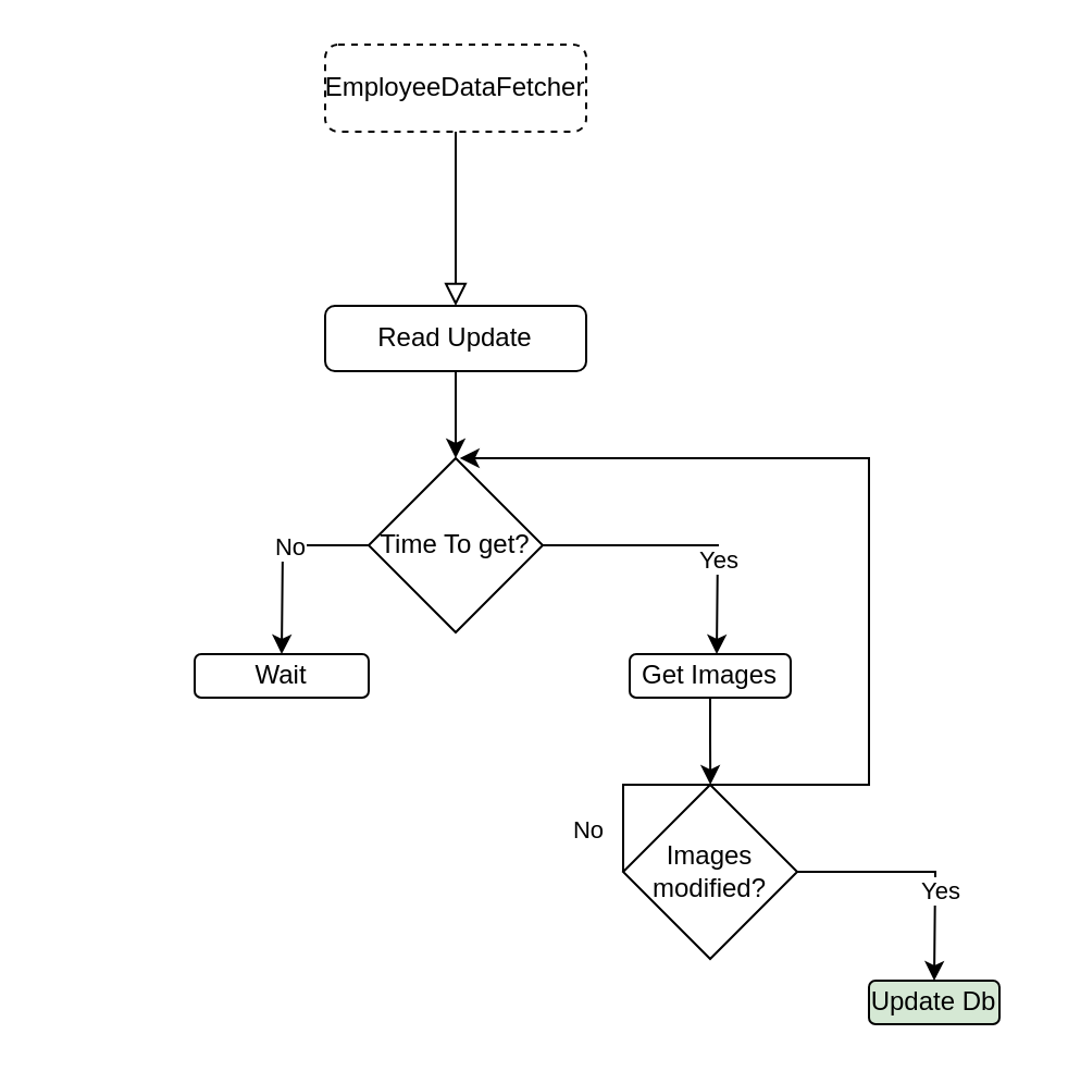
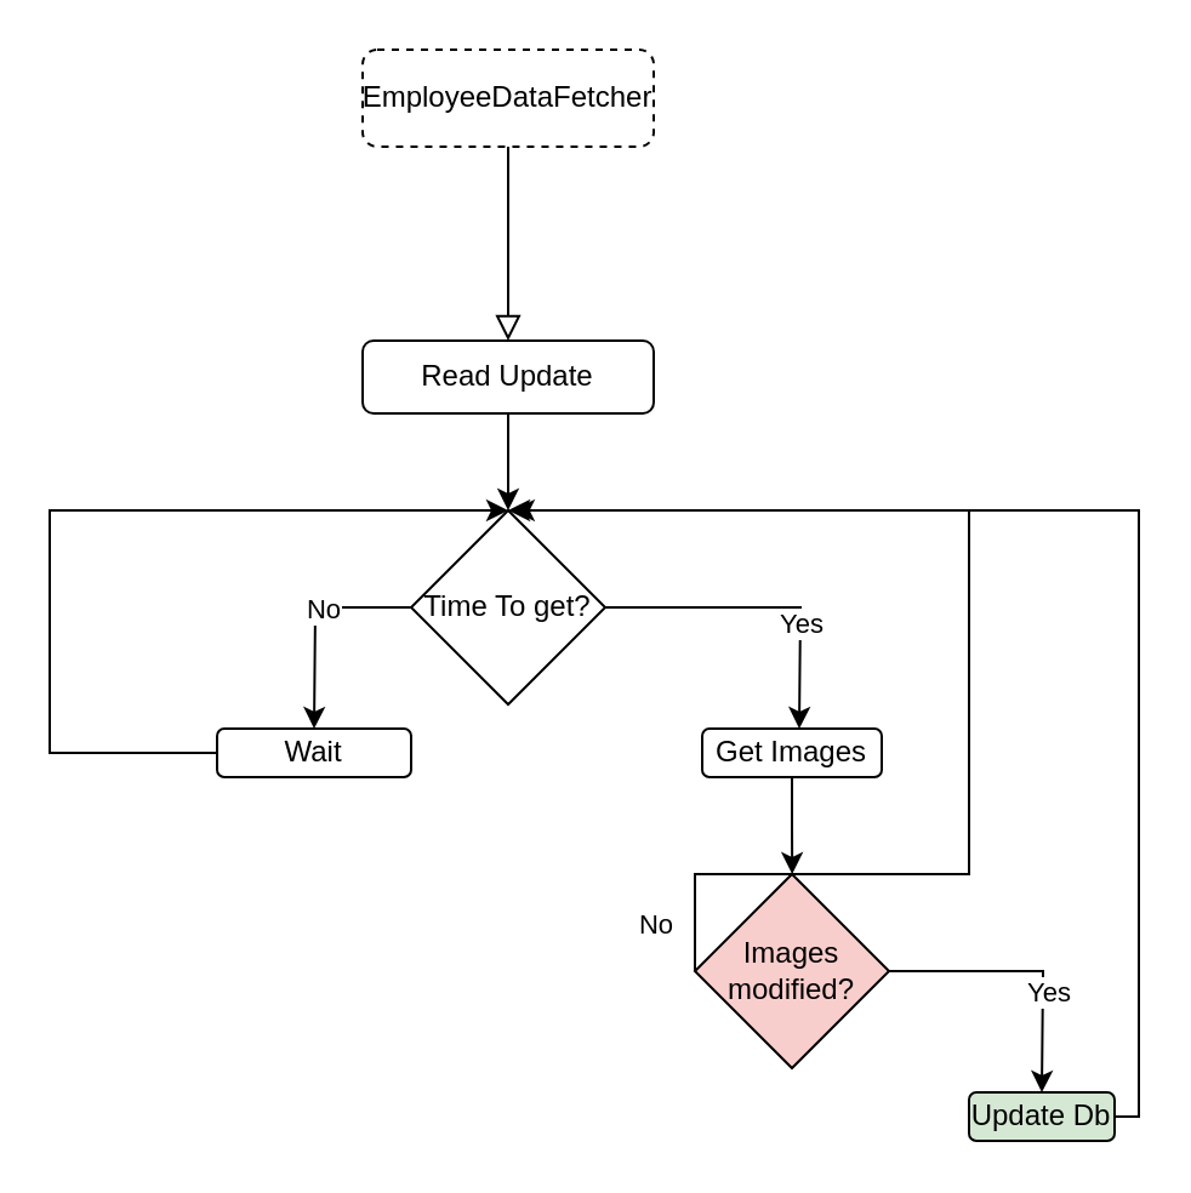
+ <mxCell id="11" style="edgeStyle=orthogonalEdgeStyle;rounded=0;orthogonalLoop=1;jettySize=auto;html=1;entryX=0.5;entryY=0;entryDx=0;entryDy=0;" edge="1" parent="1" source="12" target="10"><mxGeometry relative="1" as="geometry"><mxPoint x="199" y="200" as="targetPoint" /><Array as="points"><mxPoint x="20" y="310" /><mxPoint x="20" y="210" /></Array></mxGeometry></mxCell>
+ <mxCell id="20" style="edgeStyle=orthogonalEdgeStyle;rounded=0;orthogonalLoop=1;jettySize=auto;html=1;entryX=0.5;entryY=0;entryDx=0;entryDy=0;" edge="1" parent="1" source="21" target="10"><mxGeometry relative="1" as="geometry"><mxPoint x="489" y="260" as="targetPoint" /><Array as="points"><mxPoint x="469" y="460" /><mxPoint x="469" y="210" /></Array></mxGeometry></mxCell>
- <mxCell id="19" value="Images modified?" style="rhombus;whiteSpace=wrap;html=1;" vertex="1" parent="1"><mxGeometry x="286" y="360" width="80" height="80" as="geometry" /></mxCell>
+ <mxCell id="19" value="Images modified?" style="rhombus;whiteSpace=wrap;html=1;fillColor=#f8cecc;" vertex="1" parent="1"><mxGeometry x="286" y="360" width="80" height="80" as="geometry" /></mxCell>
